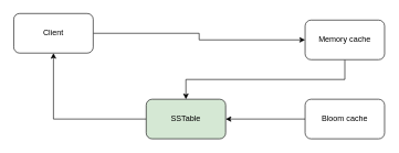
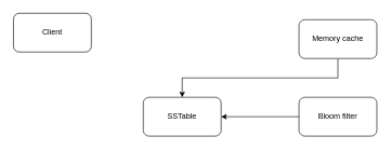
- <mxCell id="2" style="edgeStyle=orthogonalEdgeStyle;rounded=0;orthogonalLoop=1;jettySize=auto;html=1;exitX=1;exitY=0.5;exitDx=0;exitDy=0;entryX=0;entryY=0.5;entryDx=0;entryDy=0;" edge="1" parent="1" source="3" target="7"><mxGeometry relative="1" as="geometry" /></mxCell>
- <mxCell id="4" style="edgeStyle=orthogonalEdgeStyle;rounded=0;orthogonalLoop=1;jettySize=auto;html=1;exitX=0;exitY=0.5;exitDx=0;exitDy=0;" edge="1" parent="1" source="5" target="3"><mxGeometry relative="1" as="geometry" /></mxCell>
- <mxCell id="5" value="SSTable" style="rounded=1;whiteSpace=wrap;html=1;fillColor=#d5e8d4;" vertex="1" parent="1"><mxGeometry x="220" y="150" width="120" height="60" as="geometry" /></mxCell>
+ <mxCell id="5" value="SSTable" style="rounded=1;whiteSpace=wrap;html=1;" vertex="1" parent="1"><mxGeometry x="220" y="150" width="120" height="60" as="geometry" /></mxCell>
- <mxCell id="9" value="Bloom cache" style="rounded=1;whiteSpace=wrap;html=1;" vertex="1" parent="1"><mxGeometry x="460" y="150" width="120" height="60" as="geometry" /></mxCell>
+ <mxCell id="9" value="Bloom filter" style="rounded=1;whiteSpace=wrap;html=1;" vertex="1" parent="1"><mxGeometry x="460" y="150" width="120" height="60" as="geometry" /></mxCell>
